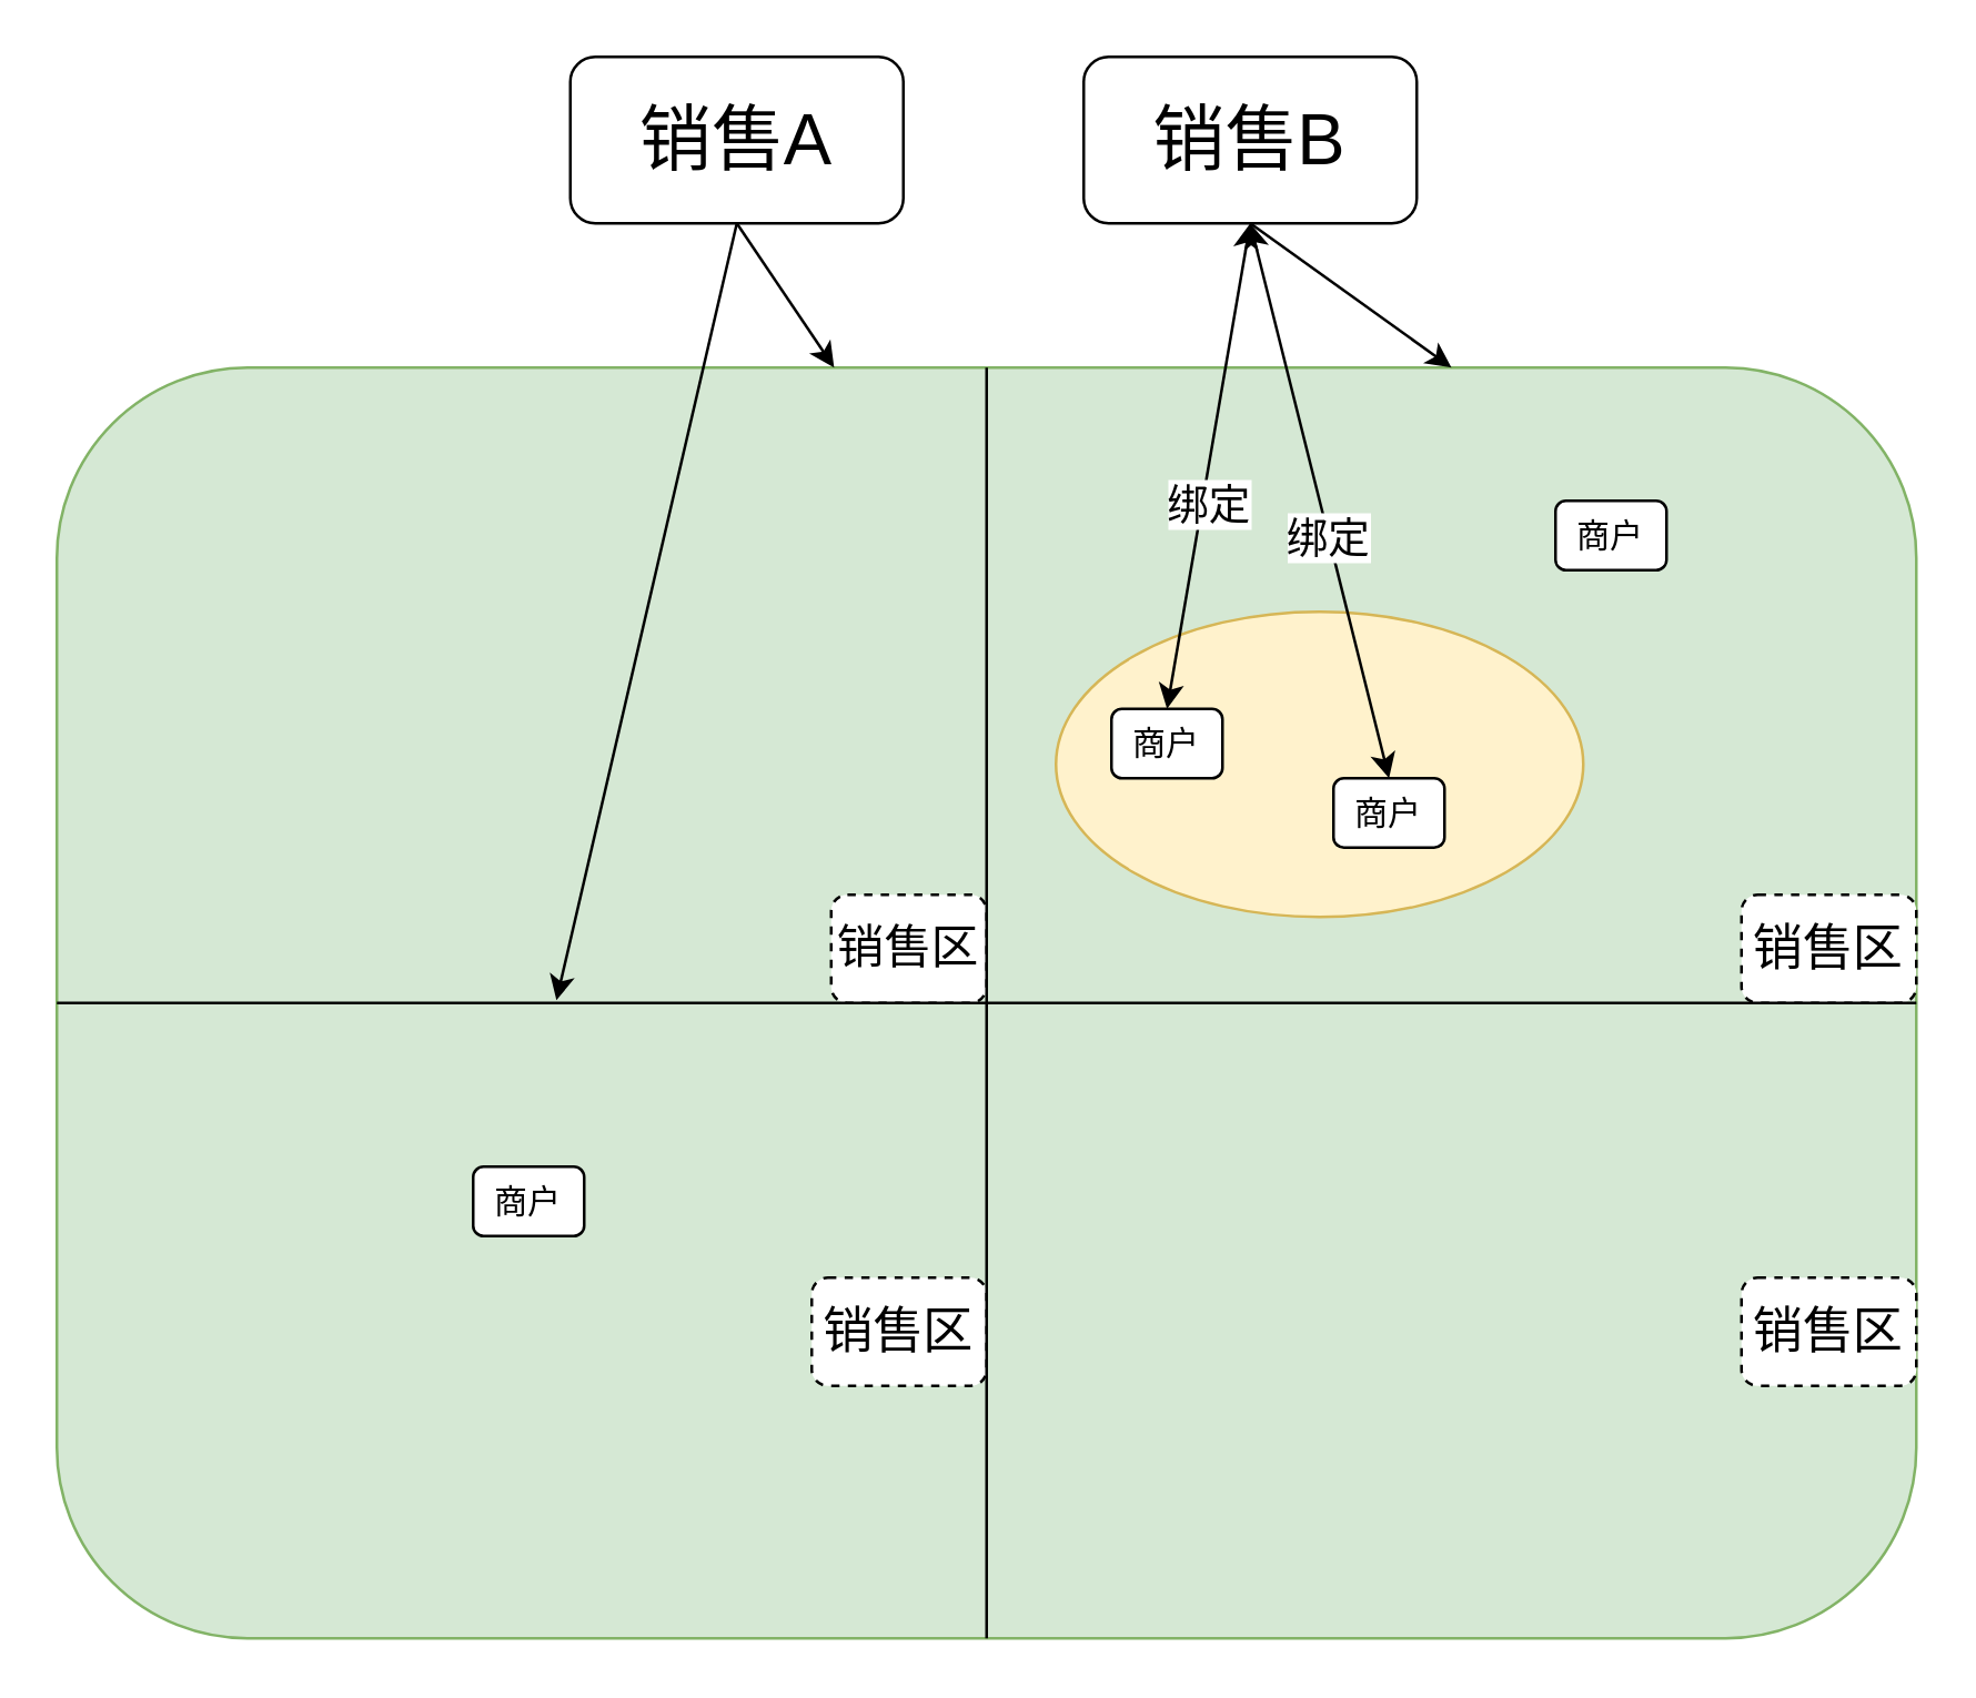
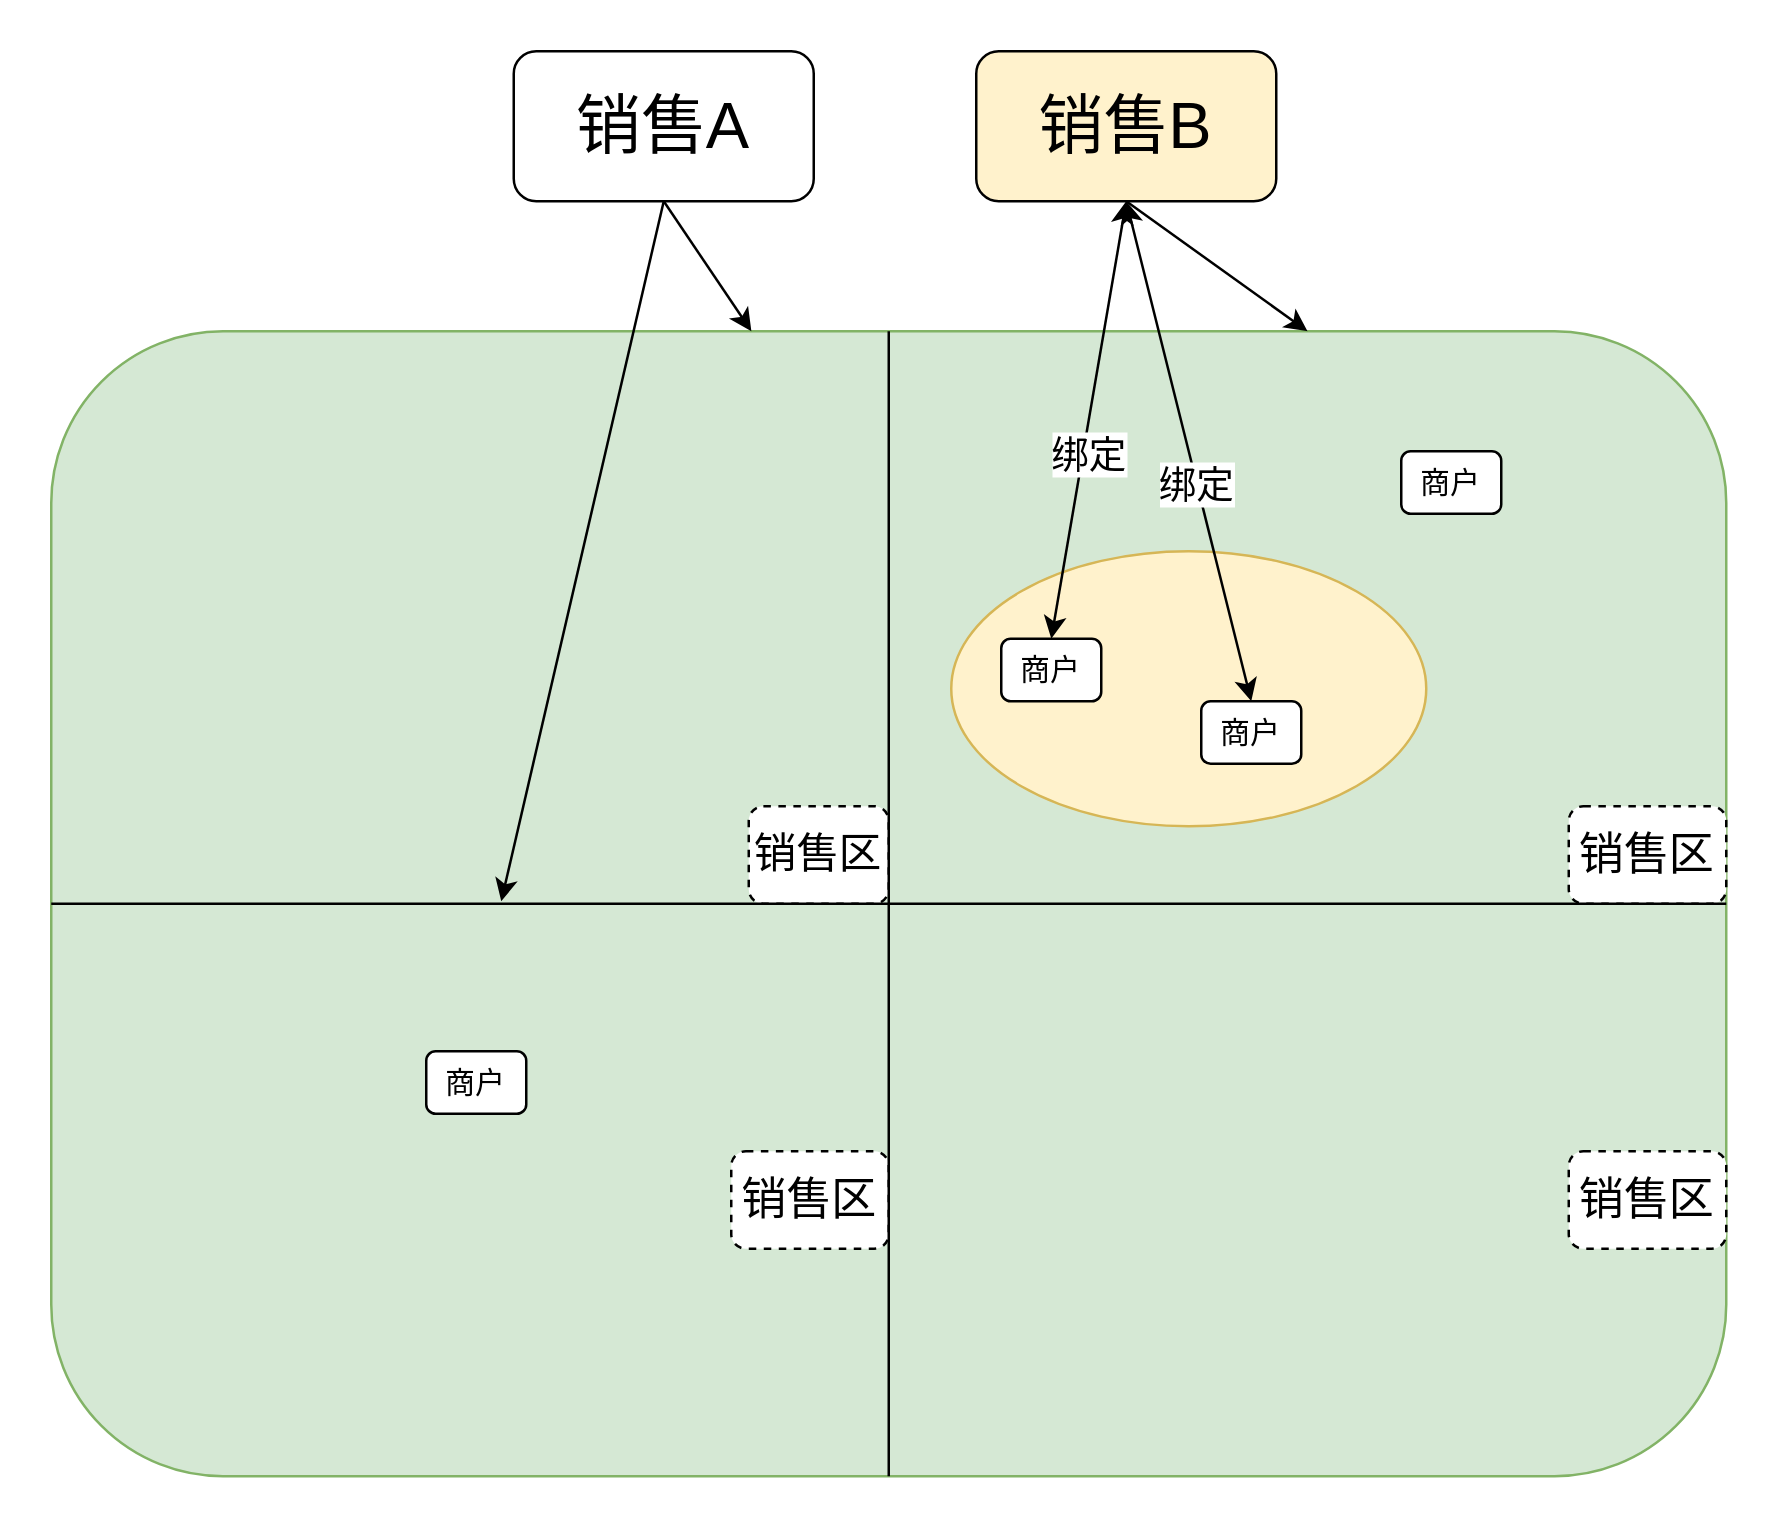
- <mxCell id="4" value="&lt;font style=&quot;font-size: 26px&quot;&gt;销售B&lt;/font&gt;" style="rounded=1;whiteSpace=wrap;html=1;" parent="1" vertex="1"><mxGeometry x="390" y="20" width="120" height="60" as="geometry" /></mxCell>
+ <mxCell id="4" value="&lt;font style=&quot;font-size: 26px&quot;&gt;销售B&lt;/font&gt;" style="rounded=1;whiteSpace=wrap;html=1;fillColor=#fff2cc;" parent="1" vertex="1"><mxGeometry x="390" y="20" width="120" height="60" as="geometry" /></mxCell>
